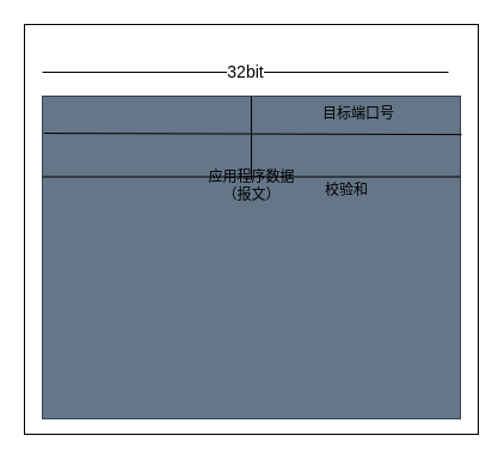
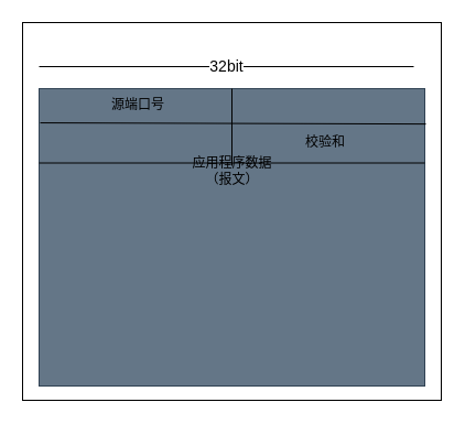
+ <mxCell id="8" value="源端口号" style="text;html=1;strokeColor=none;fillColor=none;align=center;verticalAlign=middle;whiteSpace=wrap;rounded=0;" parent="2" vertex="1"><mxGeometry x="75" y="60" width="60" height="30" as="geometry" /></mxCell>
- <mxCell id="9" value="目标端口号" style="text;html=1;strokeColor=none;fillColor=none;align=center;verticalAlign=middle;whiteSpace=wrap;rounded=0;" parent="2" vertex="1"><mxGeometry x="245" y="60" width="70" height="30" as="geometry" /></mxCell>
- <mxCell id="10" value="校验和" style="text;html=1;strokeColor=none;fillColor=none;align=center;verticalAlign=middle;whiteSpace=wrap;rounded=0;" parent="2" vertex="1"><mxGeometry x="240" y="124" width="60" height="30" as="geometry" /></mxCell>
+ <mxCell id="10" value="校验和" style="text;html=1;strokeColor=none;fillColor=none;align=center;verticalAlign=middle;whiteSpace=wrap;rounded=0;" parent="2" vertex="1"><mxGeometry x="245" y="94" width="60" height="30" as="geometry" /></mxCell>
